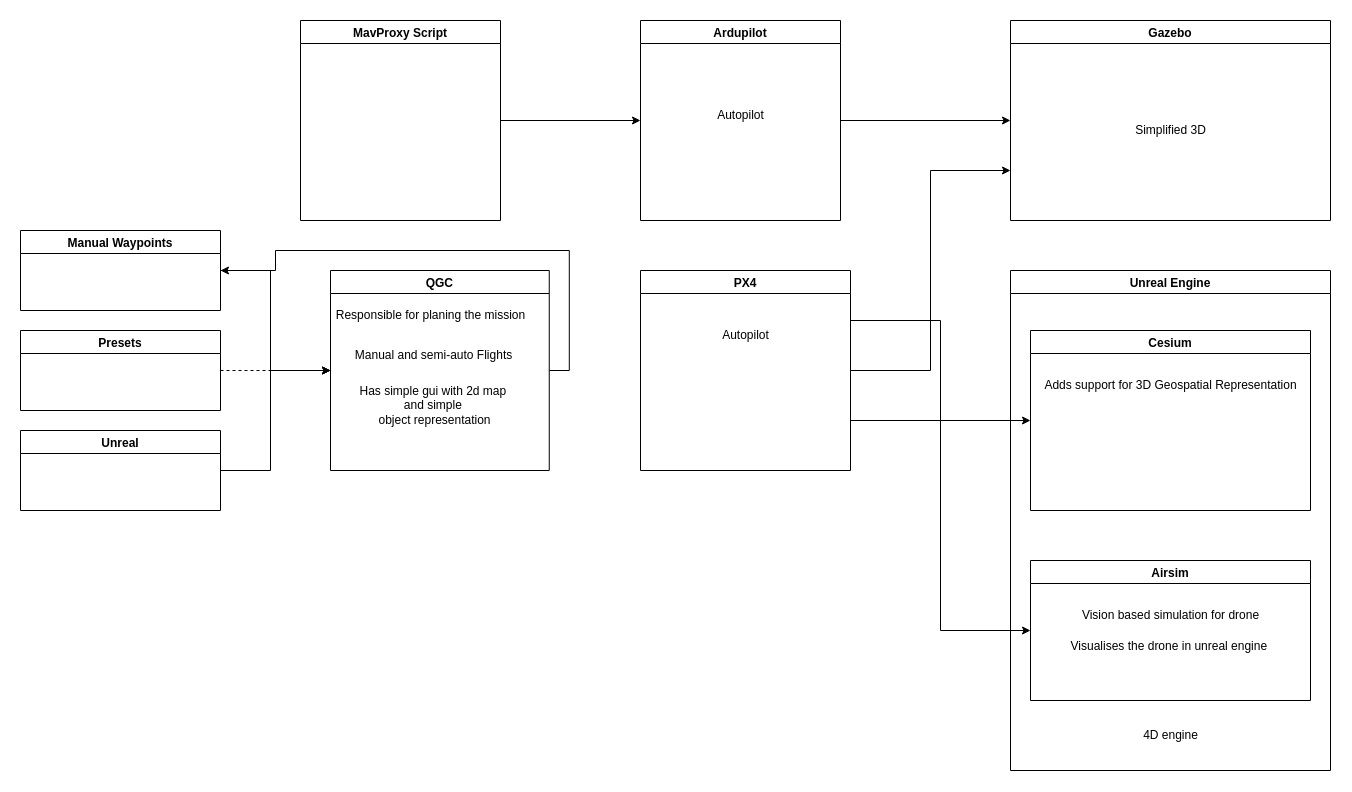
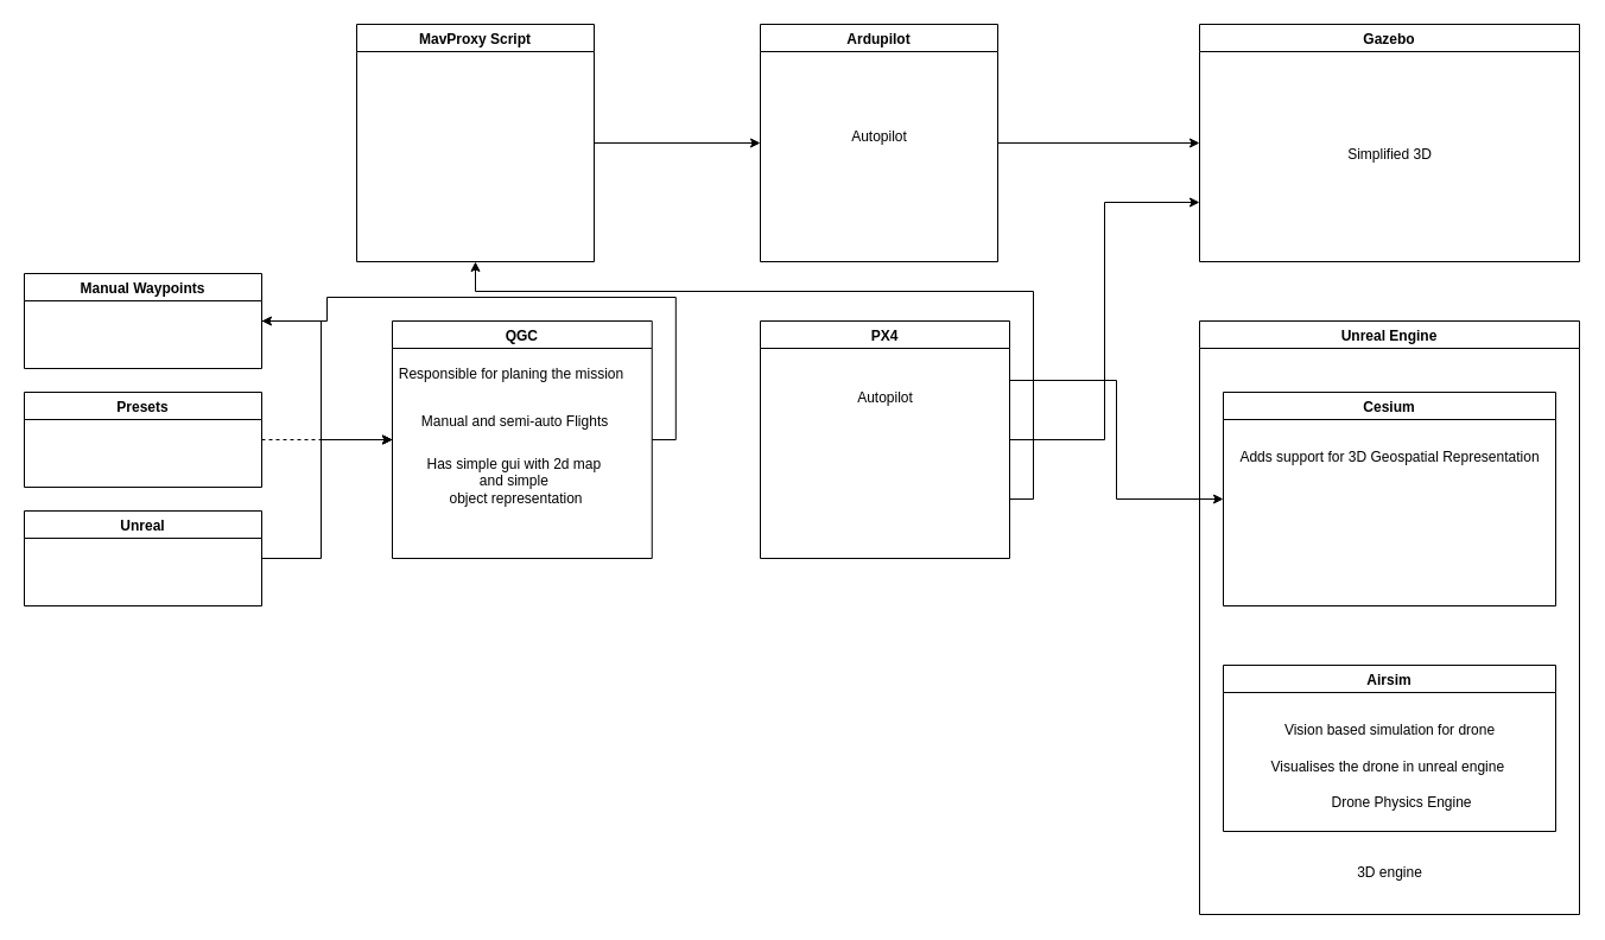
- <mxCell id="7" style="edgeStyle=orthogonalEdgeStyle;rounded=0;orthogonalLoop=1;jettySize=auto;html=1;exitX=1;exitY=0.75;exitDx=0;exitDy=0;entryX=0;entryY=0.5;entryDx=0;entryDy=0;" edge="1" parent="1" source="10" target="22"><mxGeometry relative="1" as="geometry" /></mxCell>
+ <mxCell id="7" style="edgeStyle=orthogonalEdgeStyle;rounded=0;orthogonalLoop=1;jettySize=auto;html=1;exitX=1;exitY=0.75;exitDx=0;exitDy=0;" edge="1" parent="1" source="10" target="18"><mxGeometry relative="1" as="geometry" /></mxCell>
+ <mxCell id="25" value="Drone Physics Engine" style="text;html=1;align=center;verticalAlign=middle;resizable=0;points=[];autosize=1;strokeColor=none;fillColor=none;" vertex="1" parent="22"><mxGeometry x="80" y="101" width="140" height="30" as="geometry" /></mxCell>
- <mxCell id="26" value="4D engine" style="text;html=1;align=center;verticalAlign=middle;resizable=0;points=[];autosize=1;strokeColor=none;fillColor=none;" vertex="1" parent="19"><mxGeometry x="120" y="450" width="80" height="30" as="geometry" /></mxCell>
+ <mxCell id="26" value="3D engine" style="text;html=1;align=center;verticalAlign=middle;resizable=0;points=[];autosize=1;strokeColor=none;fillColor=none;" vertex="1" parent="19"><mxGeometry x="120" y="450" width="80" height="30" as="geometry" /></mxCell>
